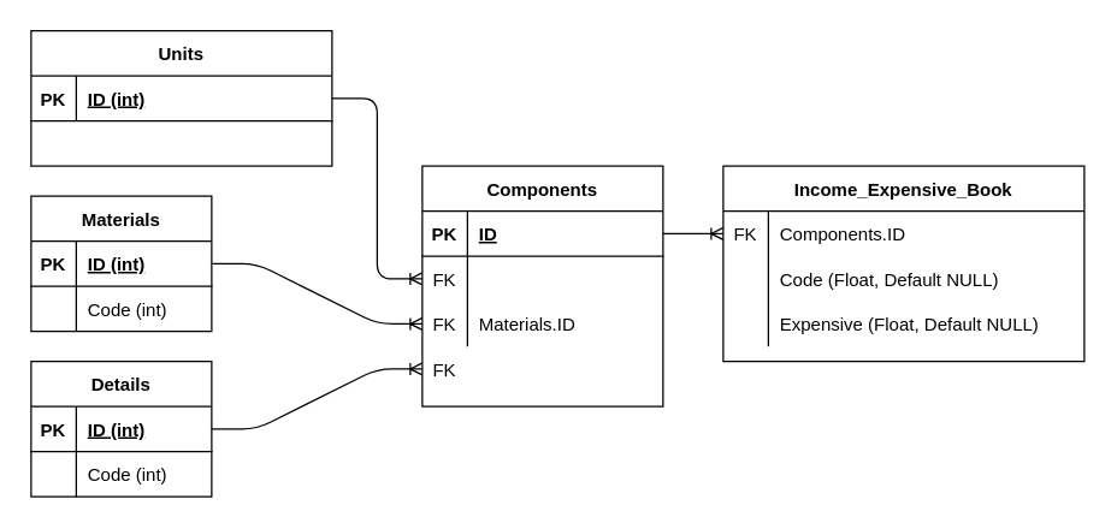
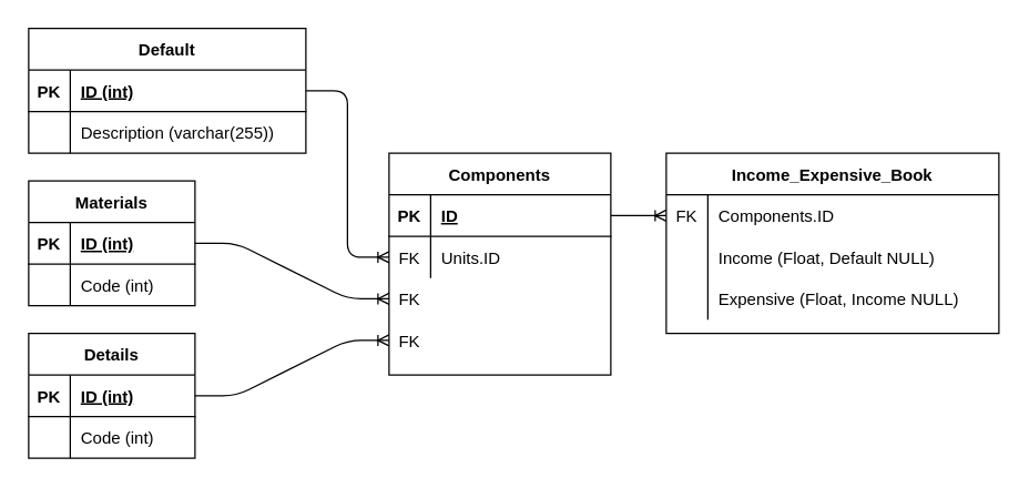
- <mxCell id="5" value="Units" style="shape=table;startSize=30;container=1;collapsible=1;childLayout=tableLayout;fixedRows=1;rowLines=0;fontStyle=1;align=center;resizeLast=1;" vertex="1" parent="1"><mxGeometry x="20" y="20" width="200" height="90" as="geometry" /></mxCell>
+ <mxCell id="5" value="Default" style="shape=table;startSize=30;container=1;collapsible=1;childLayout=tableLayout;fixedRows=1;rowLines=0;fontStyle=1;align=center;resizeLast=1;" vertex="1" parent="1"><mxGeometry x="20" y="20" width="200" height="90" as="geometry" /></mxCell>
+ <mxCell id="11" value="Description (varchar(255))" style="shape=partialRectangle;connectable=0;fillColor=none;top=0;left=0;bottom=0;right=0;align=left;spacingLeft=6;overflow=hidden;" vertex="1" parent="9"><mxGeometry x="30" width="170" height="30" as="geometry" /></mxCell>
+ <mxCell id="33" value="Units.ID" style="shape=partialRectangle;connectable=0;fillColor=none;top=0;left=0;bottom=0;right=0;align=left;spacingLeft=6;overflow=hidden;" vertex="1" parent="31"><mxGeometry x="30" width="130" height="30" as="geometry" /></mxCell>
- <mxCell id="45" value="Code (Float, Default NULL)" style="shape=partialRectangle;connectable=0;fillColor=none;top=0;left=0;bottom=0;right=0;align=left;spacingLeft=6;overflow=hidden;" vertex="1" parent="43"><mxGeometry x="30" width="210" height="30" as="geometry" /></mxCell>
+ <mxCell id="45" value="Income (Float, Default NULL)" style="shape=partialRectangle;connectable=0;fillColor=none;top=0;left=0;bottom=0;right=0;align=left;spacingLeft=6;overflow=hidden;" vertex="1" parent="43"><mxGeometry x="30" width="210" height="30" as="geometry" /></mxCell>
- <mxCell id="36" value="Materials.ID" style="shape=partialRectangle;connectable=0;fillColor=none;top=0;left=0;bottom=0;right=0;align=left;spacingLeft=6;overflow=hidden;" vertex="1" parent="34"><mxGeometry x="30" width="130" height="30" as="geometry" /></mxCell>
- <mxCell id="48" value="Expensive (Float, Default NULL)" style="shape=partialRectangle;connectable=0;fillColor=none;top=0;left=0;bottom=0;right=0;align=left;spacingLeft=6;overflow=hidden;" vertex="1" parent="46"><mxGeometry x="30" width="210" height="30" as="geometry" /></mxCell>
+ <mxCell id="48" value="Expensive (Float, Income NULL)" style="shape=partialRectangle;connectable=0;fillColor=none;top=0;left=0;bottom=0;right=0;align=left;spacingLeft=6;overflow=hidden;" vertex="1" parent="46"><mxGeometry x="30" width="210" height="30" as="geometry" /></mxCell>
